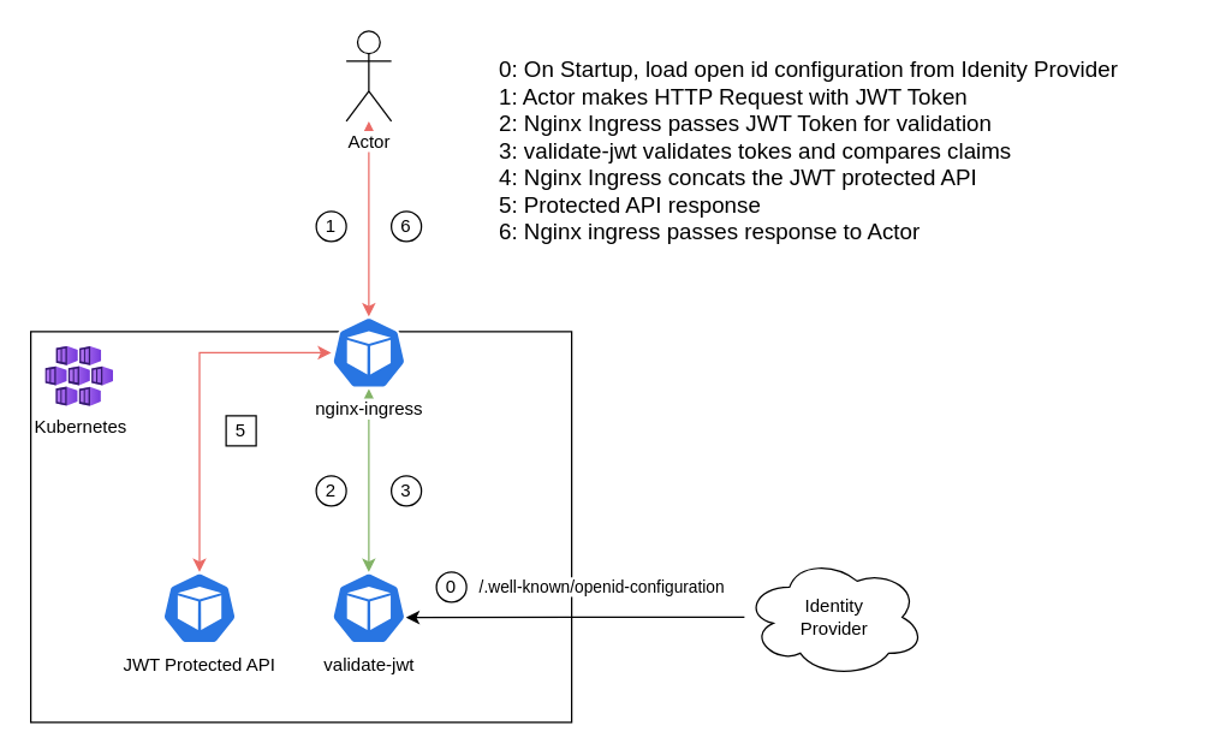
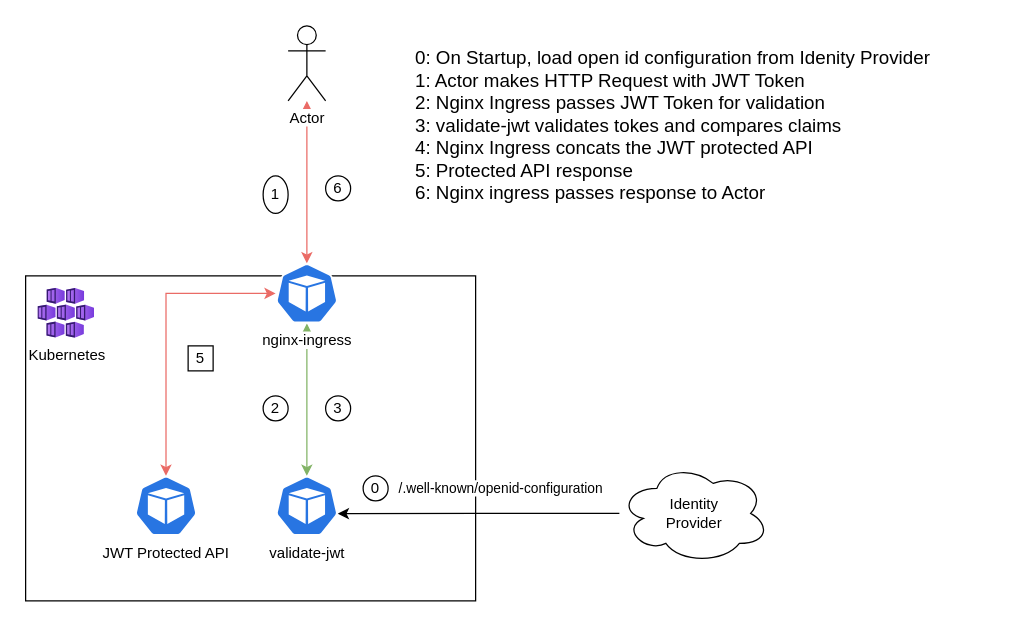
- <mxCell id="12" value="1" style="ellipse;whiteSpace=wrap;html=1;" vertex="1" parent="1"><mxGeometry x="210" y="140" width="20" height="20" as="geometry" /></mxCell>
+ <mxCell id="12" value="1" style="ellipse;whiteSpace=wrap;html=1;" vertex="1" parent="1"><mxGeometry x="210" y="140" width="20" height="30" as="geometry" /></mxCell>
